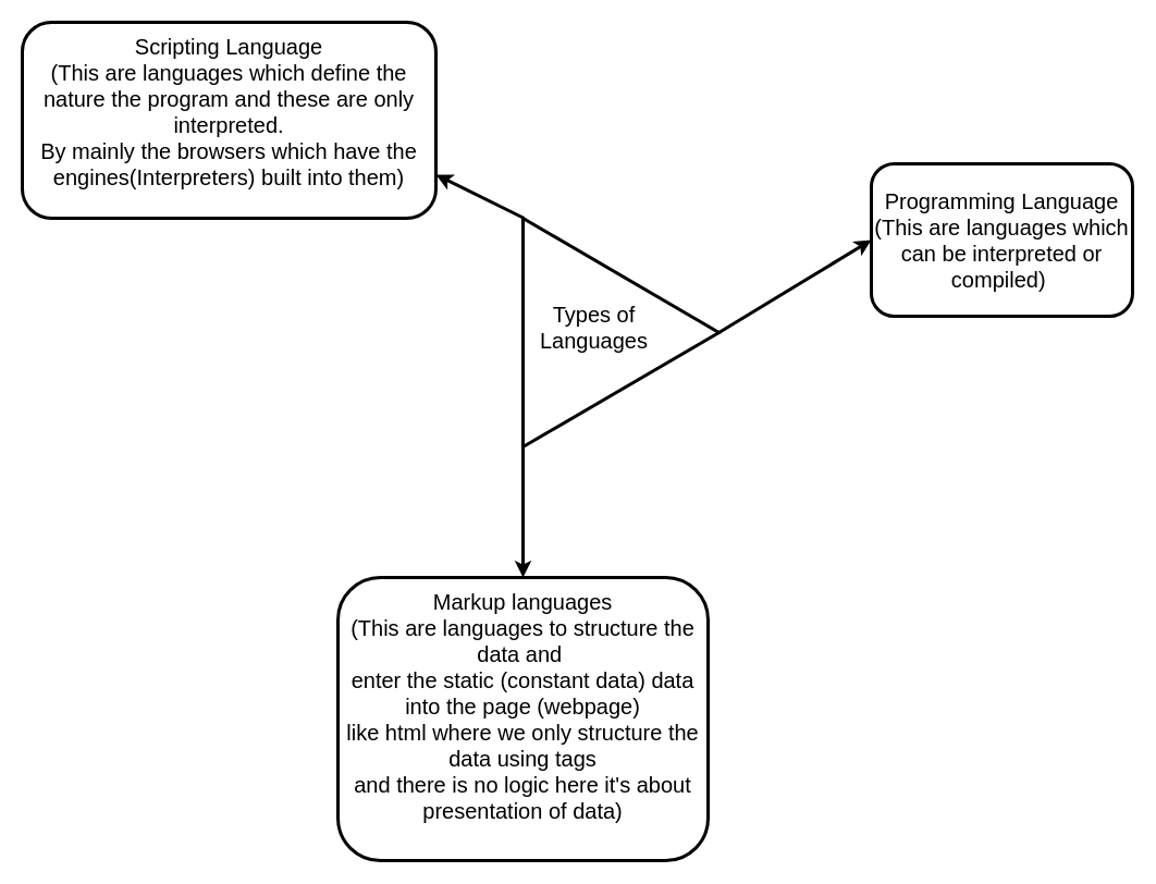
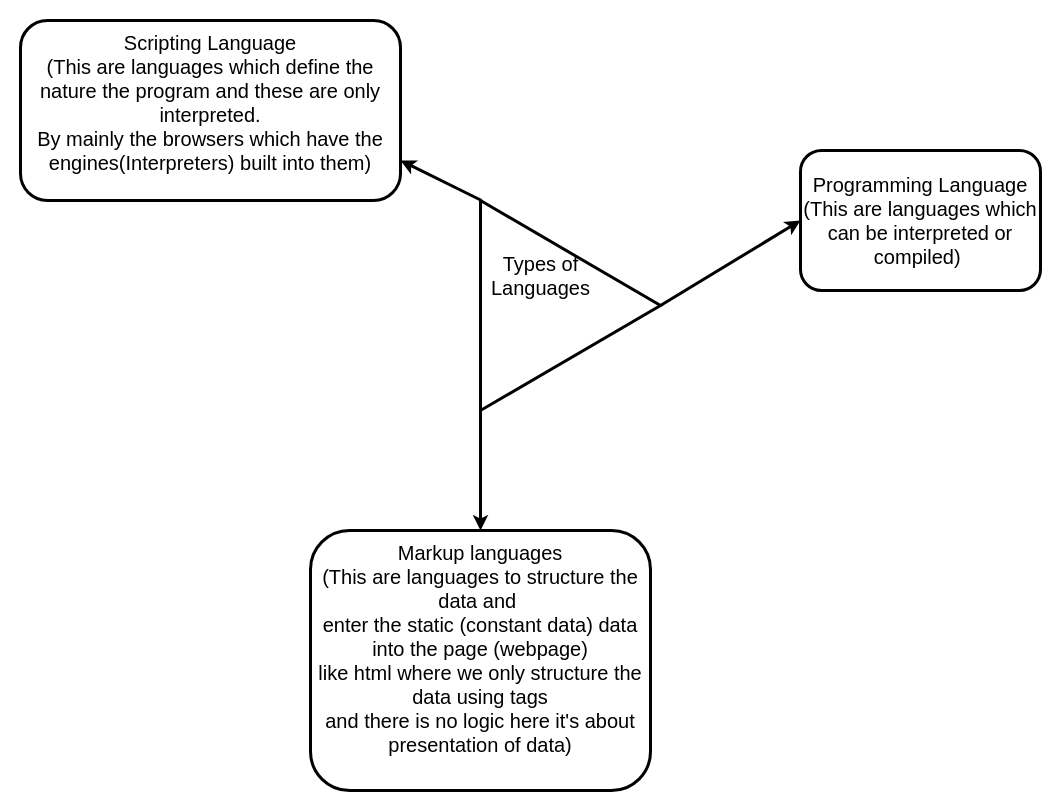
- <mxCell id="6" value="&lt;font style=&quot;font-size: 20px&quot;&gt;Types of Languages&lt;/font&gt;" style="text;html=1;strokeColor=none;fillColor=none;align=center;verticalAlign=middle;whiteSpace=wrap;rounded=0;" parent="1" vertex="1"><mxGeometry x="493" y="280" width="105" height="40" as="geometry" /></mxCell>
+ <mxCell id="6" value="&lt;font style=&quot;font-size: 20px&quot;&gt;Types of Languages&lt;/font&gt;" style="text;html=1;strokeColor=none;fillColor=none;align=center;verticalAlign=middle;whiteSpace=wrap;rounded=0;" parent="1" vertex="1"><mxGeometry x="488" y="255" width="105" height="40" as="geometry" /></mxCell>
